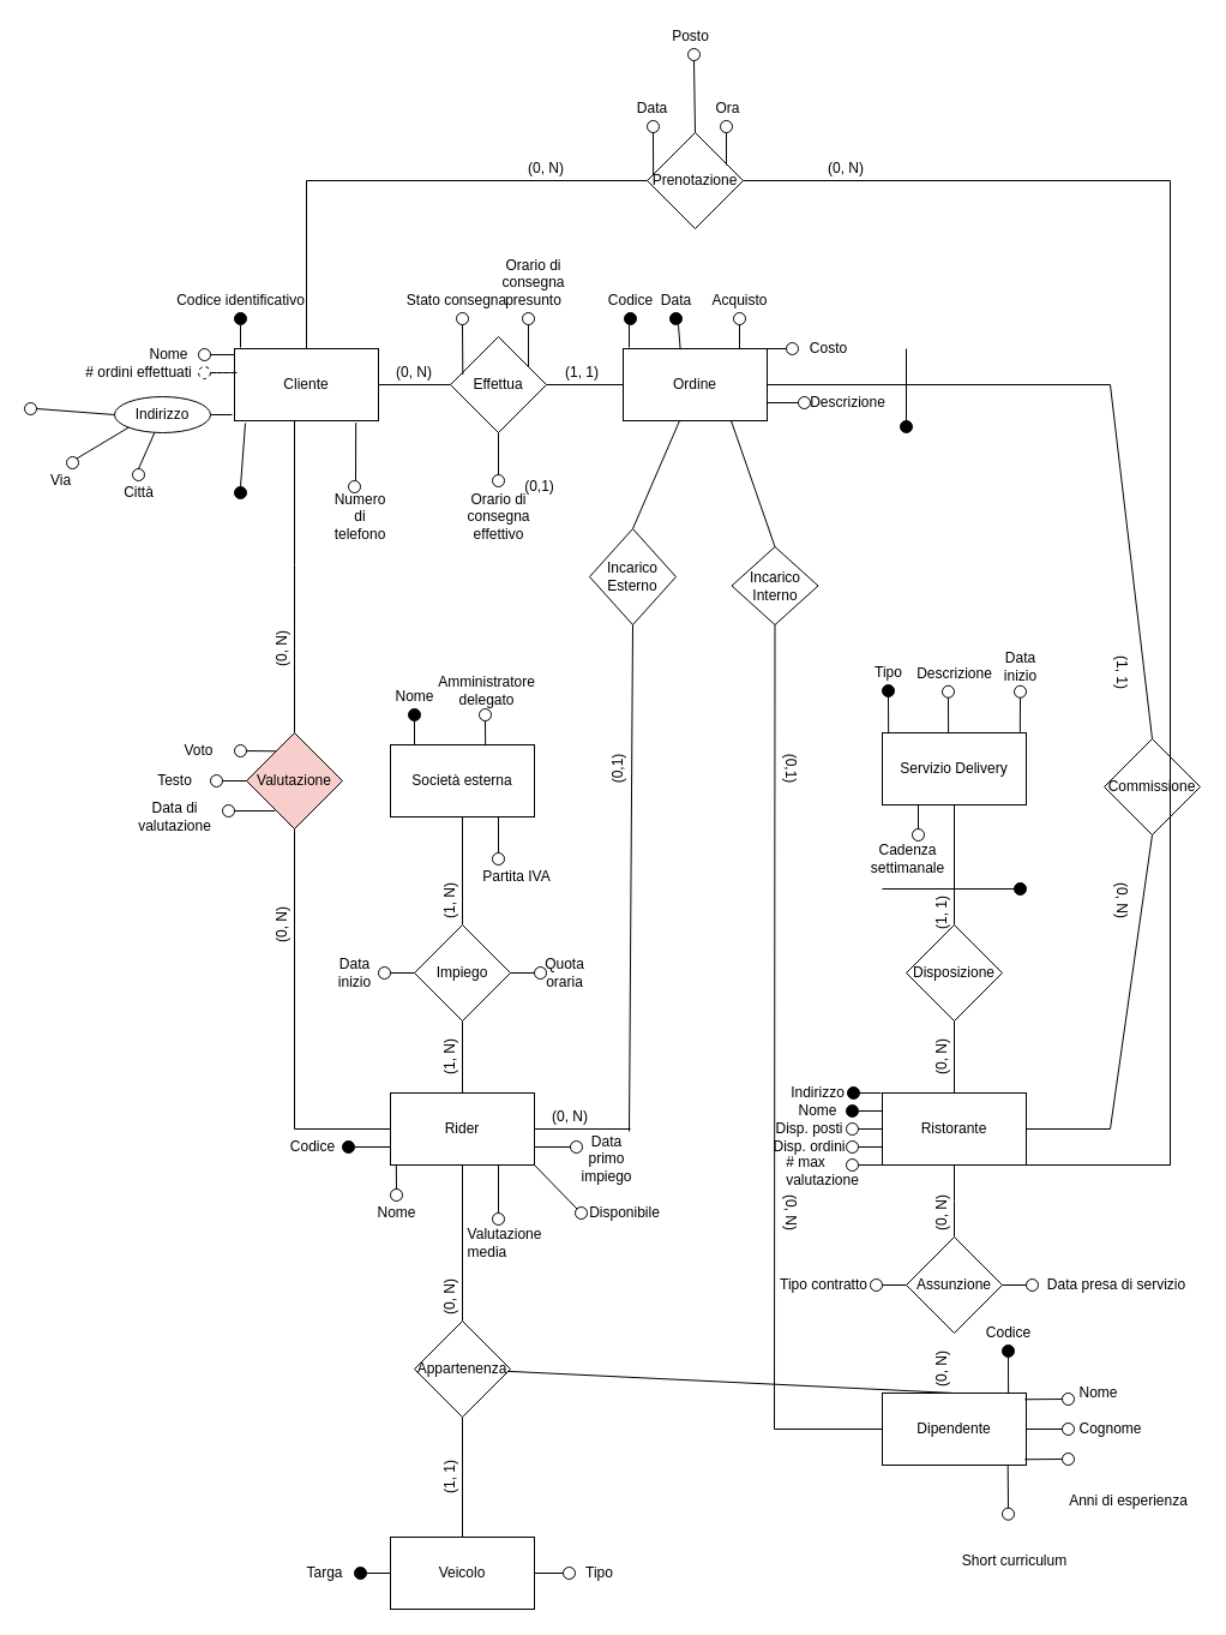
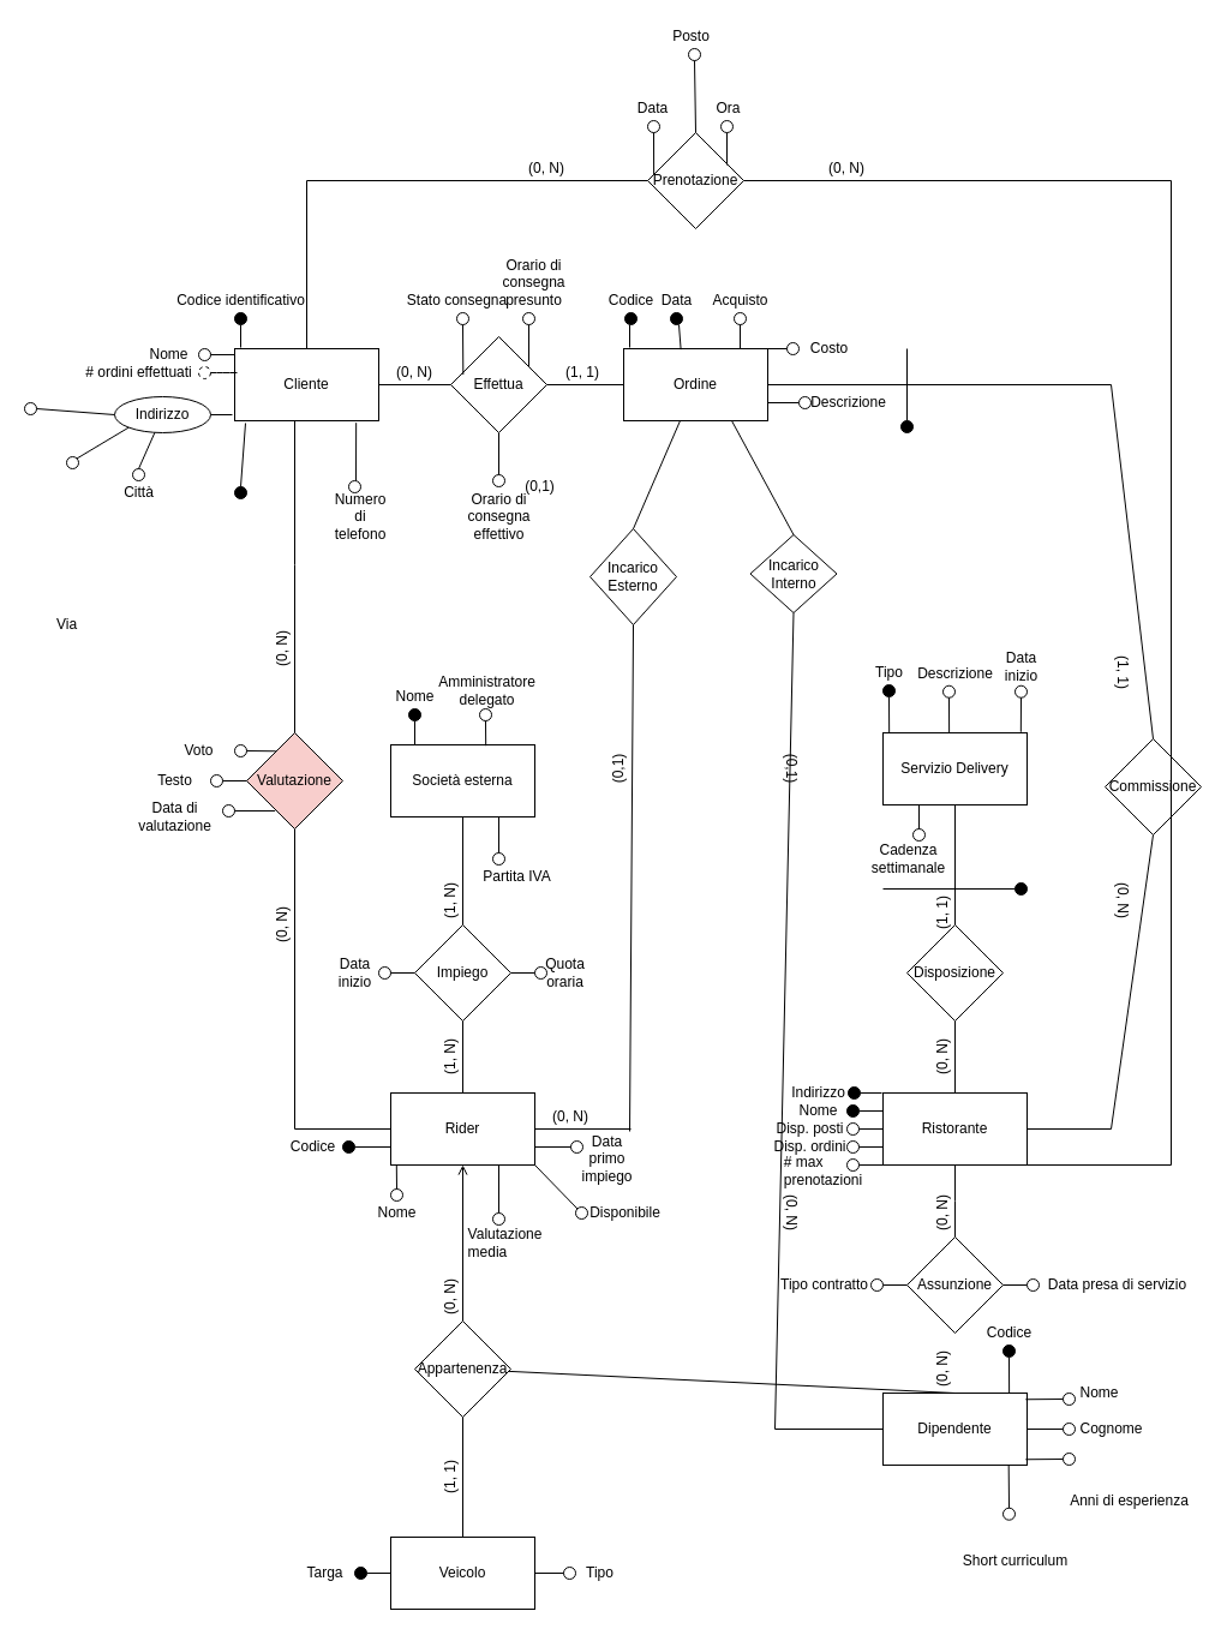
- <mxCell id="191" value="Via" style="text;html=1;align=center;verticalAlign=middle;resizable=0;points=[];autosize=1;" parent="1" vertex="1"><mxGeometry x="35" y="390" width="30" height="20" as="geometry" /></mxCell>
+ <mxCell id="191" value="Via" style="text;html=1;align=center;verticalAlign=middle;resizable=0;points=[];autosize=1;" parent="1" vertex="1"><mxGeometry x="40" y="510" width="30" height="20" as="geometry" /></mxCell>
- <mxCell id="222" value="Incarico Interno" style="rhombus;whiteSpace=wrap;html=1;" vertex="1" parent="1"><mxGeometry x="609.5" y="455" width="72" height="65" as="geometry" /></mxCell>
+ <mxCell id="222" value="Incarico Interno" style="rhombus;whiteSpace=wrap;html=1;" vertex="1" parent="1"><mxGeometry x="624.5" y="445" width="72" height="65" as="geometry" /></mxCell>
- <mxCell id="39" value="" style="endArrow=none;html=1;exitX=0.5;exitY=0;exitDx=0;exitDy=0;" parent="1" source="37" target="8" edge="1"><mxGeometry width="50" height="50" relative="1" as="geometry"><mxPoint x="615" y="1140" as="sourcePoint" /><mxPoint x="665" y="1090" as="targetPoint" /></mxGeometry></mxCell>
+ <mxCell id="39" value="" style="endArrow=open;html=1;exitX=0.5;exitY=0;exitDx=0;exitDy=0;" parent="1" source="37" target="8" edge="1"><mxGeometry width="50" height="50" relative="1" as="geometry"><mxPoint x="615" y="1140" as="sourcePoint" /><mxPoint x="665" y="1090" as="targetPoint" /></mxGeometry></mxCell>
- <mxCell id="190" value="&lt;div align=&quot;left&quot;&gt;# max&lt;/div&gt;&lt;div align=&quot;left&quot;&gt;valutazione&lt;br&gt;&lt;/div&gt;" style="text;html=1;align=center;verticalAlign=middle;resizable=0;points=[];autosize=1;" parent="1" vertex="1"><mxGeometry x="645" y="960" width="80" height="30" as="geometry" /></mxCell>
+ <mxCell id="190" value="&lt;div align=&quot;left&quot;&gt;# max&lt;/div&gt;&lt;div align=&quot;left&quot;&gt;prenotazioni&lt;br&gt;&lt;/div&gt;" style="text;html=1;align=center;verticalAlign=middle;resizable=0;points=[];autosize=1;" parent="1" vertex="1"><mxGeometry x="645" y="960" width="80" height="30" as="geometry" /></mxCell>
